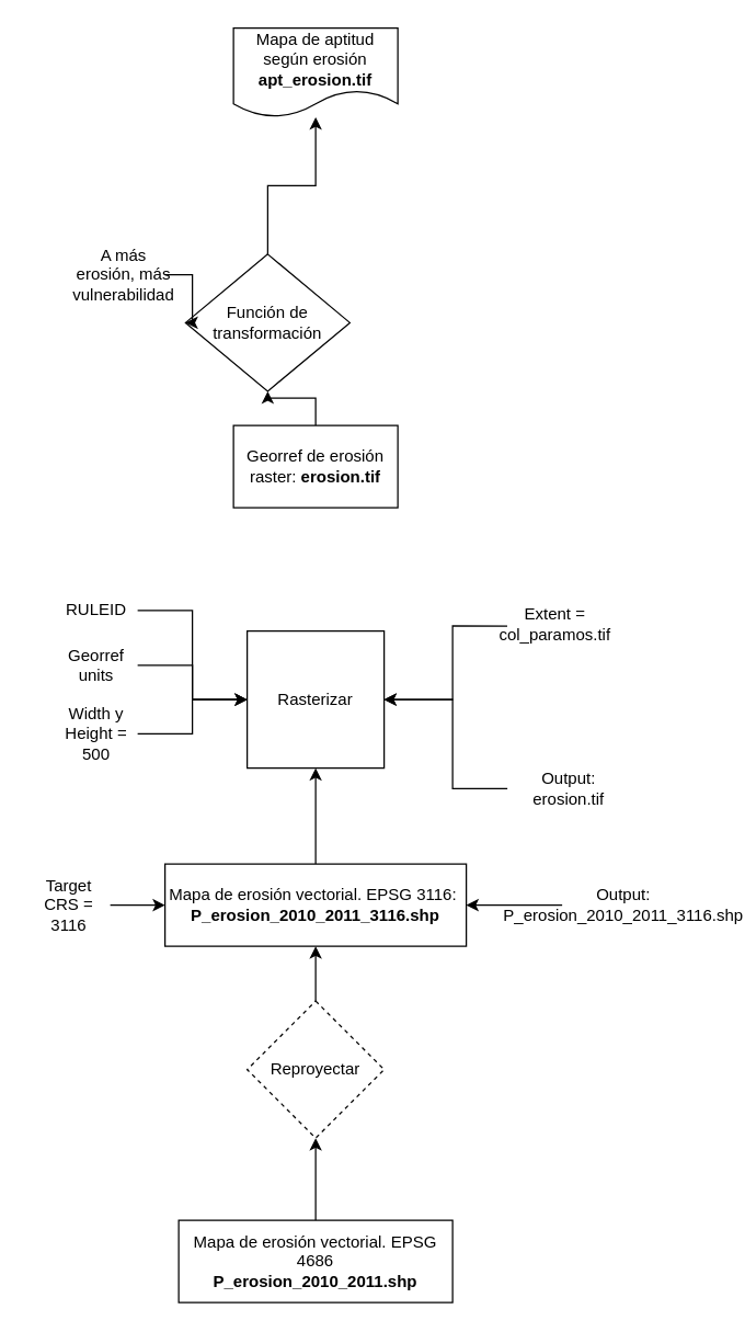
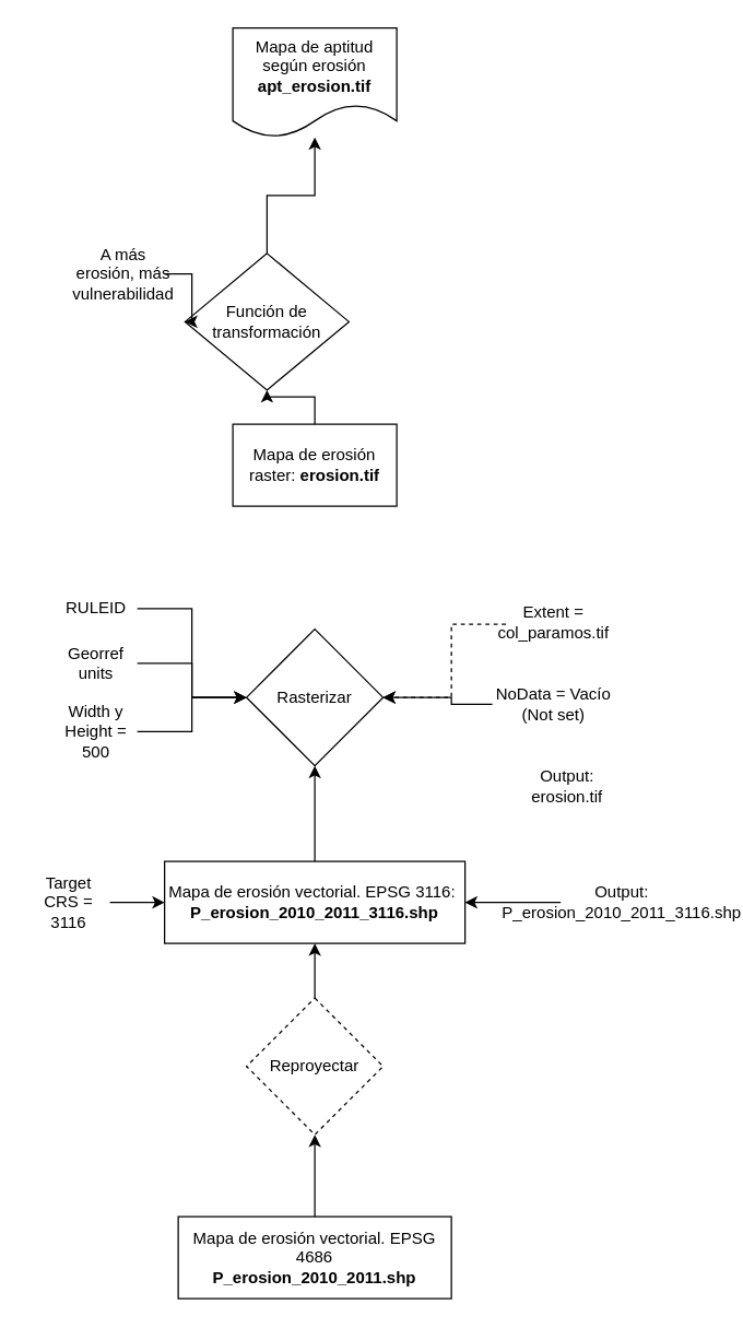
- <mxCell id="2" value="Mapa de aptitud según erosión&lt;br&gt;&lt;b&gt;apt_erosion.tif&lt;/b&gt;" style="shape=document;whiteSpace=wrap;html=1;boundedLbl=1;" vertex="1" parent="1"><mxGeometry x="170" y="20" width="120" height="65" as="geometry" /></mxCell>
+ <mxCell id="2" value="Mapa de aptitud según erosión&lt;br&gt;&lt;b&gt;apt_erosion.tif&lt;/b&gt;" style="shape=document;whiteSpace=wrap;html=1;boundedLbl=1;" vertex="1" parent="1"><mxGeometry x="170" y="20" width="120" height="80" as="geometry" /></mxCell>
- <mxCell id="29" value="Georref de erosión raster: &lt;b&gt;erosion.tif&lt;/b&gt;" style="rounded=0;whiteSpace=wrap;html=1;" vertex="1" parent="1"><mxGeometry x="170" y="310" width="120" height="60" as="geometry" /></mxCell>
+ <mxCell id="29" value="Mapa de erosión raster: &lt;b&gt;erosion.tif&lt;/b&gt;" style="rounded=0;whiteSpace=wrap;html=1;" vertex="1" parent="1"><mxGeometry x="170" y="310" width="120" height="60" as="geometry" /></mxCell>
- <mxCell id="14" style="edgeStyle=orthogonalEdgeStyle;rounded=0;orthogonalLoop=1;jettySize=auto;html=1;entryX=1;entryY=0.5;entryDx=0;entryDy=0;exitX=-0.085;exitY=0.544;exitDx=0;exitDy=0;exitPerimeter=0;" edge="1" parent="1" source="15" target="5"><mxGeometry relative="1" as="geometry"><Array as="points"><mxPoint x="330" y="456" /><mxPoint x="330" y="510" /></Array></mxGeometry></mxCell>
+ <mxCell id="14" style="edgeStyle=orthogonalEdgeStyle;rounded=0;orthogonalLoop=1;jettySize=auto;html=1;entryX=1;entryY=0.5;entryDx=0;entryDy=0;exitX=-0.085;exitY=0.544;exitDx=0;exitDy=0;exitPerimeter=0;dashed=1;" edge="1" parent="1" source="15" target="5"><mxGeometry relative="1" as="geometry"><Array as="points"><mxPoint x="330" y="456" /><mxPoint x="330" y="510" /></Array></mxGeometry></mxCell>
- <mxCell id="5" value="Rasterizar" style="whiteSpace=wrap;html=1;rounded=0;" vertex="1" parent="1"><mxGeometry x="180" y="460" width="100" height="100" as="geometry" /></mxCell>
+ <mxCell id="5" value="Rasterizar" style="rhombus;whiteSpace=wrap;html=1;rounded=0;" vertex="1" parent="1"><mxGeometry x="180" y="460" width="100" height="100" as="geometry" /></mxCell>
+ <mxCell id="16" style="edgeStyle=orthogonalEdgeStyle;rounded=0;orthogonalLoop=1;jettySize=auto;html=1;entryX=1;entryY=0.5;entryDx=0;entryDy=0;exitX=0;exitY=0.5;exitDx=0;exitDy=0;" edge="1" parent="1" source="17" target="5"><mxGeometry relative="1" as="geometry"><Array as="points"><mxPoint x="330" y="515" /><mxPoint x="330" y="510" /></Array></mxGeometry></mxCell>
+ <mxCell id="17" value="NoData = Vacío (Not set)" style="text;html=1;strokeColor=none;fillColor=none;align=center;verticalAlign=middle;whiteSpace=wrap;rounded=0;" vertex="1" parent="1"><mxGeometry x="360" y="500" width="90" height="30" as="geometry" /></mxCell>
- <mxCell id="18" style="edgeStyle=orthogonalEdgeStyle;rounded=0;orthogonalLoop=1;jettySize=auto;html=1;entryX=1;entryY=0.5;entryDx=0;entryDy=0;" edge="1" parent="1" source="19" target="5"><mxGeometry relative="1" as="geometry"><Array as="points"><mxPoint x="330" y="575" /><mxPoint x="330" y="510" /></Array></mxGeometry></mxCell>
